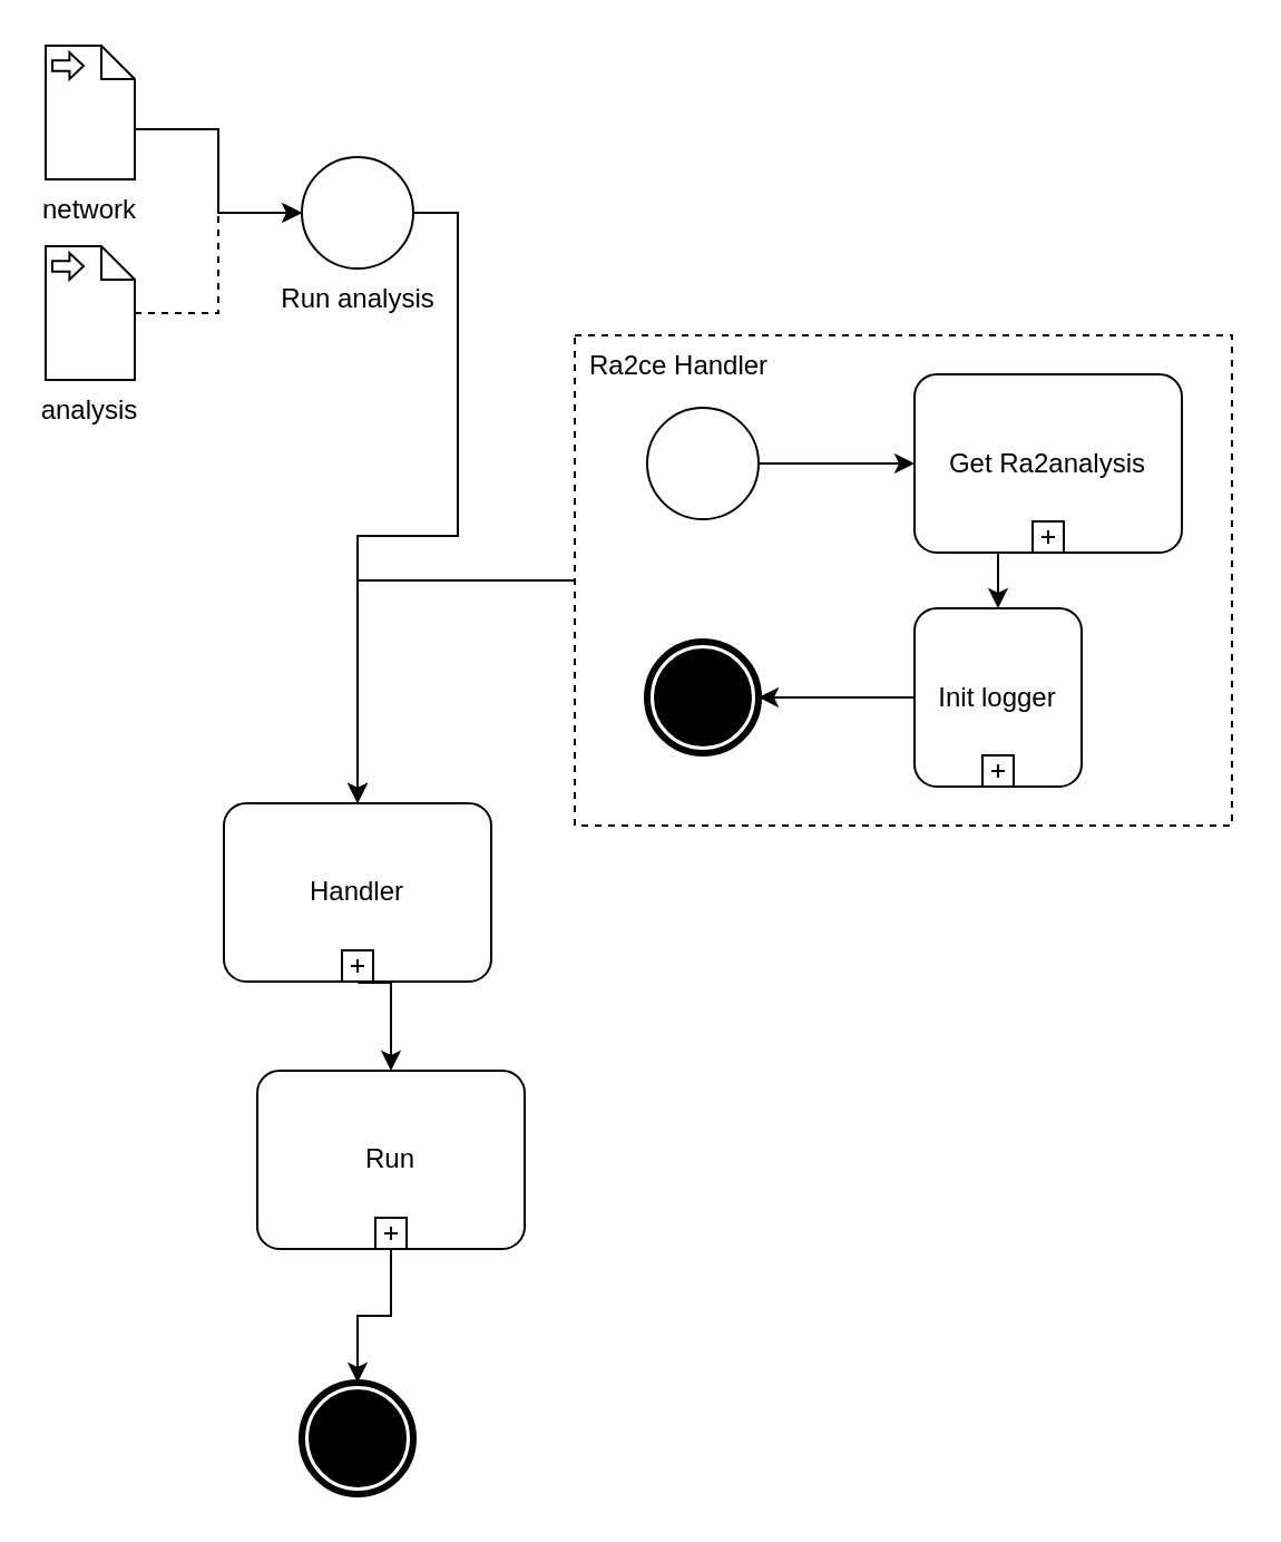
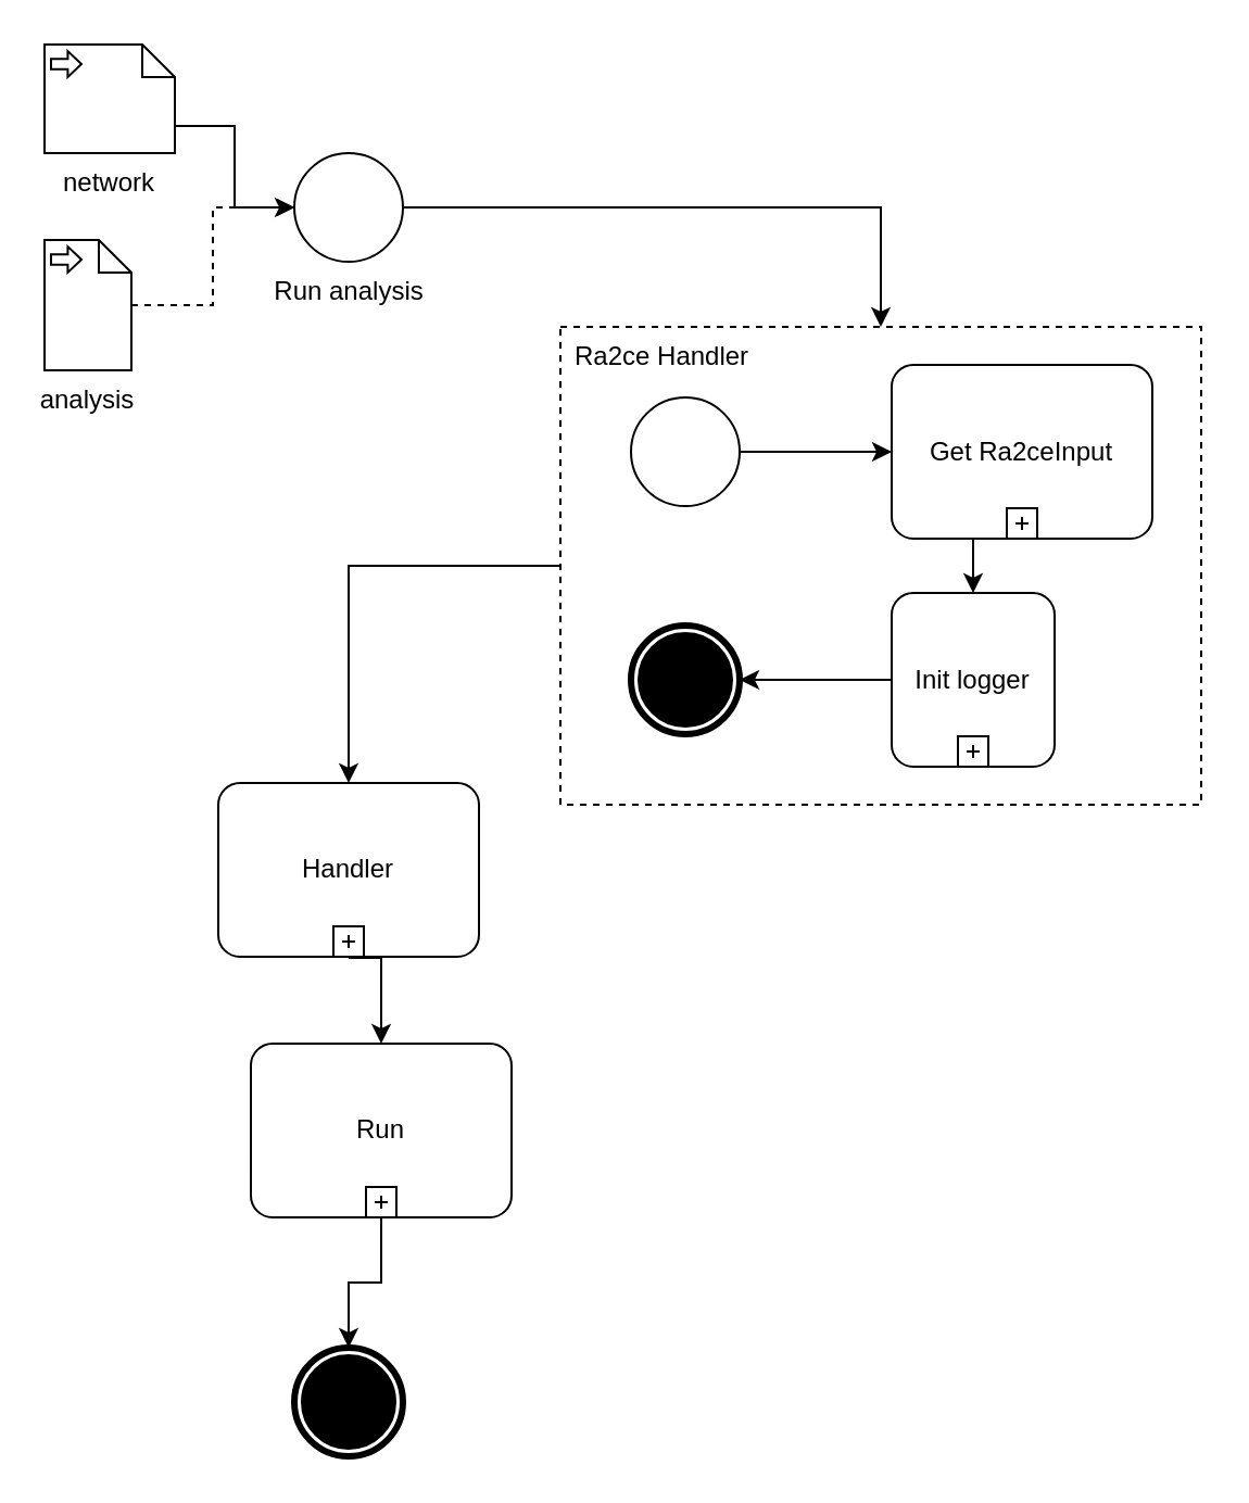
- <mxCell id="7" value="network" style="shape=mxgraph.bpmn.data;labelPosition=center;verticalLabelPosition=bottom;align=center;verticalAlign=top;whiteSpace=wrap;size=15;html=1;bpmnTransferType=input;" vertex="1" parent="1"><mxGeometry x="20" y="20" width="40" height="60" as="geometry" /></mxCell>
+ <mxCell id="7" value="network" style="shape=mxgraph.bpmn.data;labelPosition=center;verticalLabelPosition=bottom;align=center;verticalAlign=top;whiteSpace=wrap;size=15;html=1;bpmnTransferType=input;" vertex="1" parent="1"><mxGeometry x="20" y="20" width="60" height="50" as="geometry" /></mxCell>
- <mxCell id="2" style="edgeStyle=orthogonalEdgeStyle;rounded=0;orthogonalLoop=1;jettySize=auto;html=1;exitX=1;exitY=0.5;exitDx=0;exitDy=0;exitPerimeter=0;" edge="1" parent="1" source="3" target="11"><mxGeometry relative="1" as="geometry"><mxPoint x="160" y="170" as="targetPoint" /></mxGeometry></mxCell>
+ <mxCell id="2" style="edgeStyle=orthogonalEdgeStyle;rounded=0;orthogonalLoop=1;jettySize=auto;html=1;exitX=1;exitY=0.5;exitDx=0;exitDy=0;exitPerimeter=0;entryX=0.5;entryY=0;entryDx=0;entryDy=0;entryPerimeter=0;" edge="1" parent="1" source="3" target="15"><mxGeometry relative="1" as="geometry"><mxPoint x="160" y="170" as="targetPoint" /></mxGeometry></mxCell>
- <mxCell id="17" value="Get Ra2analysis" style="points=[[0.25,0,0],[0.5,0,0],[0.75,0,0],[1,0.25,0],[1,0.5,0],[1,0.75,0],[0.75,1,0],[0.5,1,0],[0.25,1,0],[0,0.75,0],[0,0.5,0],[0,0.25,0]];shape=mxgraph.bpmn.task;whiteSpace=wrap;rectStyle=rounded;size=10;taskMarker=abstract;isLoopSub=1;" vertex="1" parent="14"><mxGeometry x="152.5" y="17.5" width="120" height="80" as="geometry" /></mxCell>
+ <mxCell id="17" value="Get Ra2ceInput" style="points=[[0.25,0,0],[0.5,0,0],[0.75,0,0],[1,0.25,0],[1,0.5,0],[1,0.75,0],[0.75,1,0],[0.5,1,0],[0.25,1,0],[0,0.75,0],[0,0.5,0],[0,0.25,0]];shape=mxgraph.bpmn.task;whiteSpace=wrap;rectStyle=rounded;size=10;taskMarker=abstract;isLoopSub=1;" vertex="1" parent="14"><mxGeometry x="152.5" y="17.5" width="120" height="80" as="geometry" /></mxCell>
